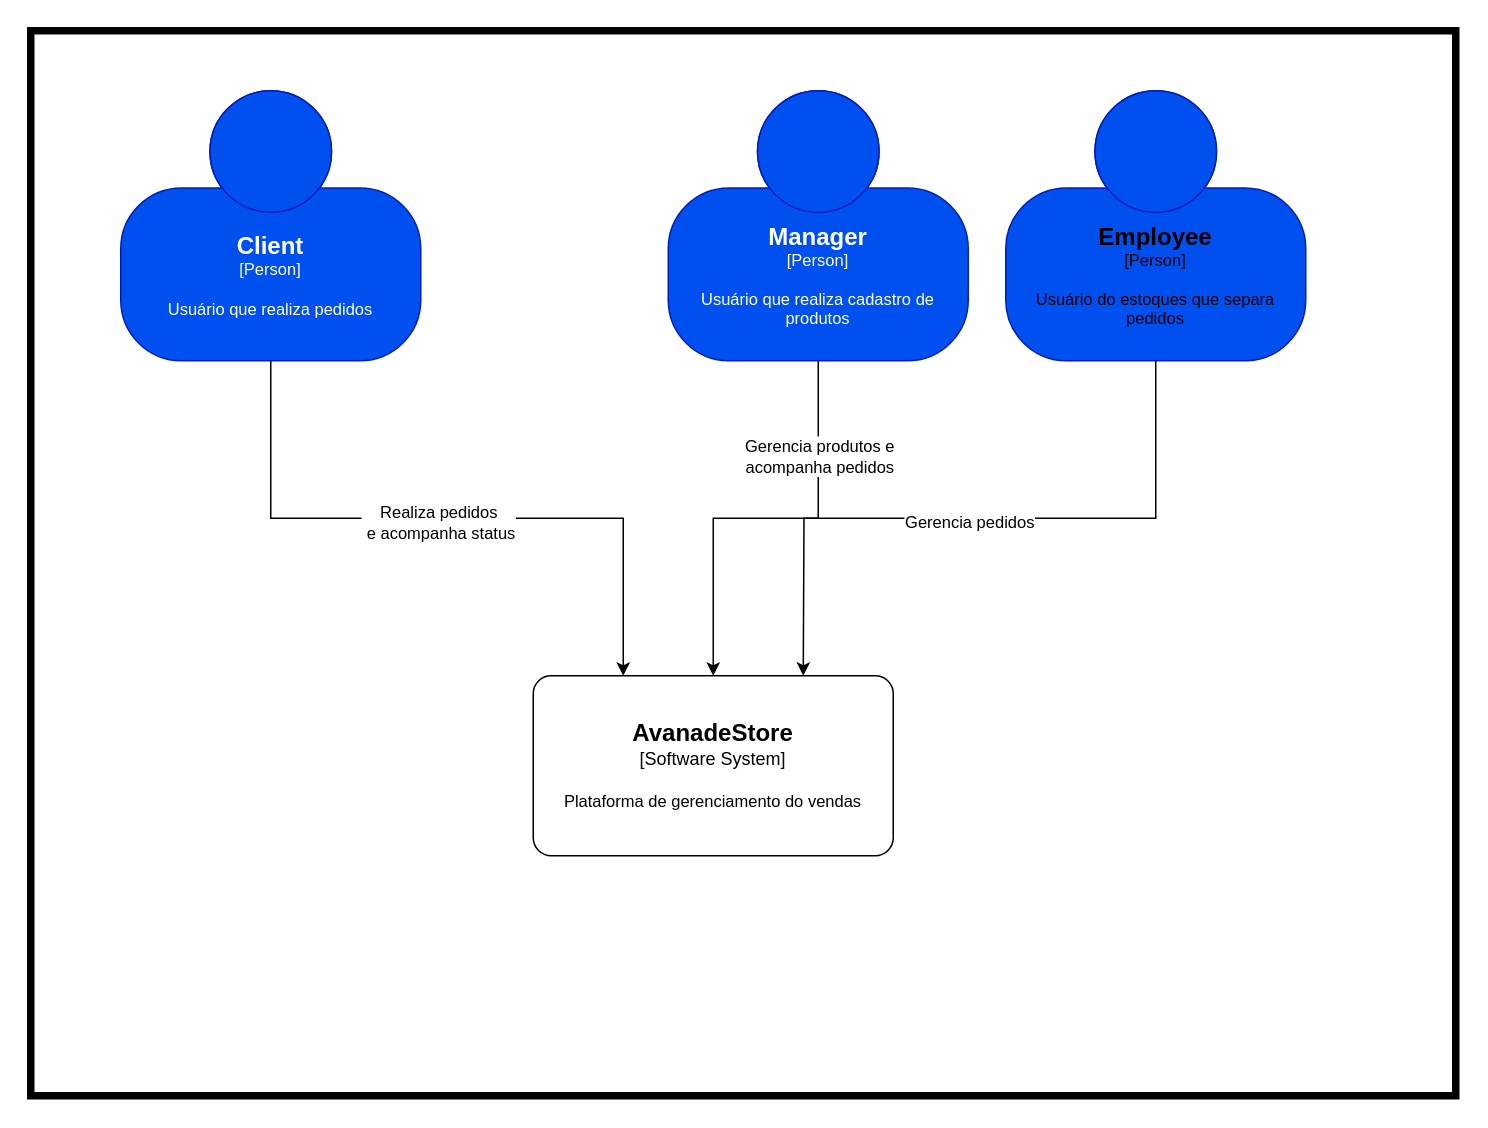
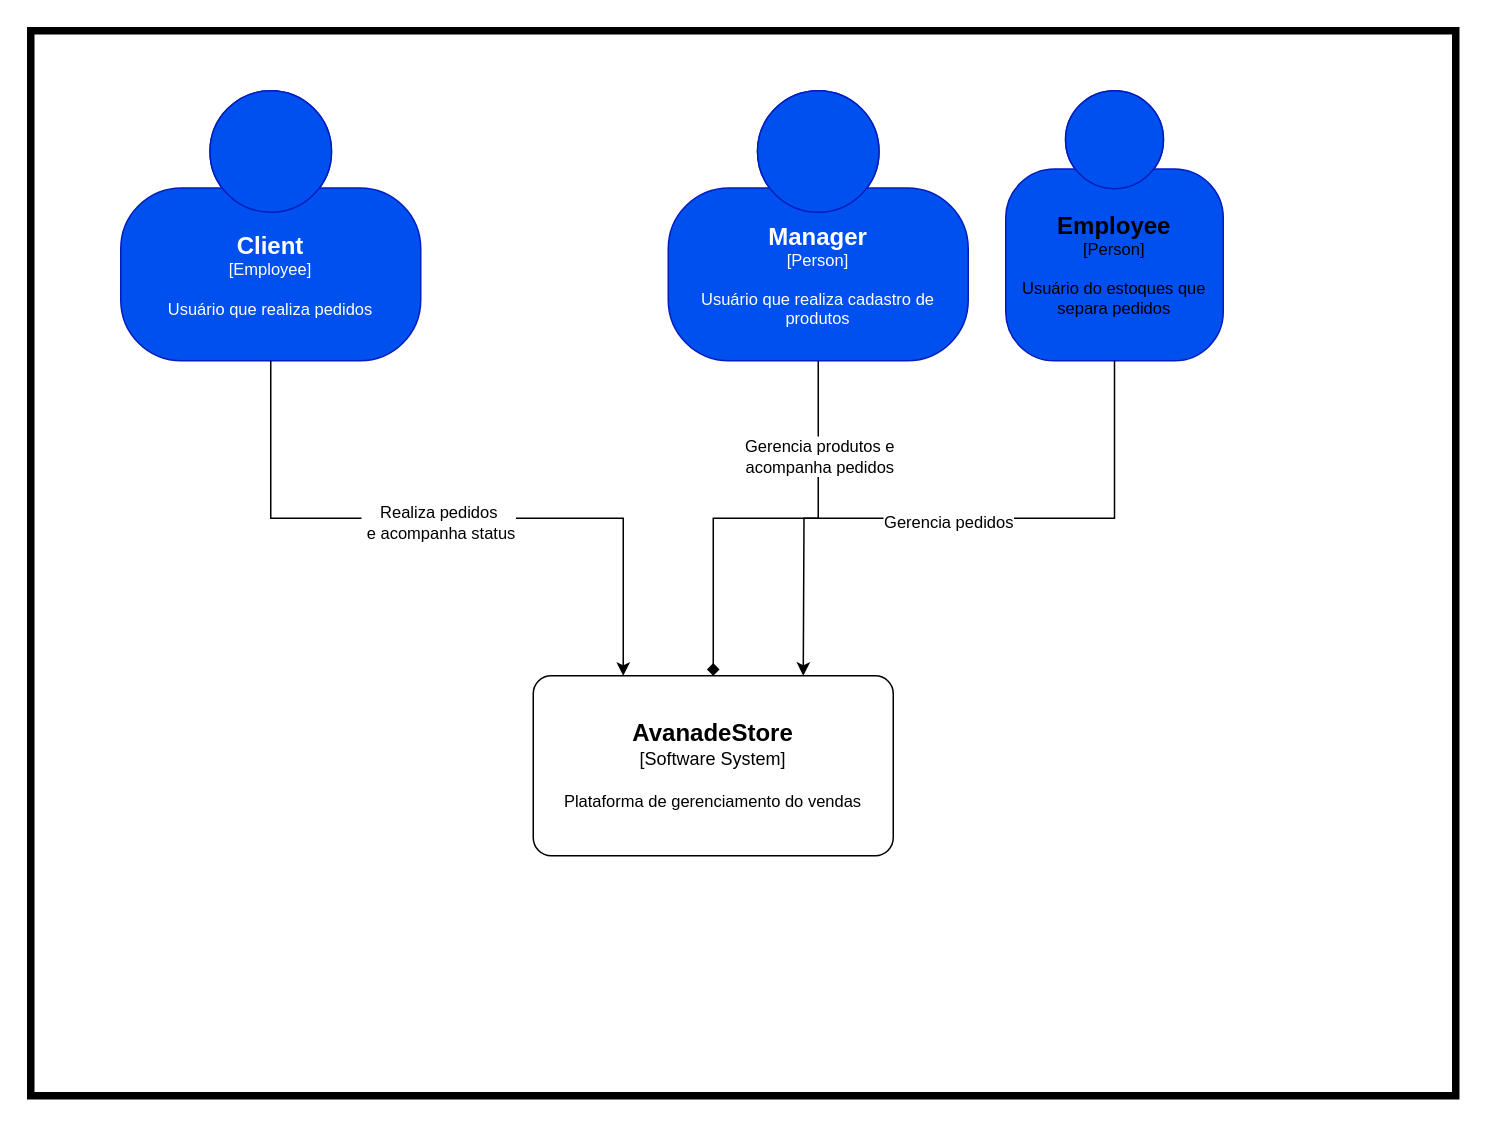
- <mxCell id="7" value="&lt;font style=&quot;font-size: 16px&quot;&gt;&lt;b&gt;Employee&lt;/b&gt;&lt;/font&gt;&lt;div&gt;[Person]&lt;/div&gt;&lt;br&gt;&lt;div&gt;&lt;font style=&quot;font-size: 11px&quot;&gt;&lt;font&gt;Usuário do estoques que separa pedidos &lt;/font&gt;&lt;/font&gt;&lt;/div&gt;" style="html=1;fontSize=11;dashed=0;whiteSpace=wrap;fillColor=light-dark(#0050EF,#003366);strokeColor=#001DBC;fontColor=default;shape=mxgraph.c4.person2;align=center;metaEdit=1;points=[[0.5,0,0],[1,0.5,0],[1,0.75,0],[0.75,1,0],[0.5,1,0],[0.25,1,0],[0,0.75,0],[0,0.5,0]];resizable=0;labelBackgroundColor=none;" parent="1" vertex="1"><mxGeometry x="670" y="60" width="200" height="180" as="geometry" /></mxCell>
+ <mxCell id="7" value="&lt;font style=&quot;font-size: 16px&quot;&gt;&lt;b&gt;Employee&lt;/b&gt;&lt;/font&gt;&lt;div&gt;[Person]&lt;/div&gt;&lt;br&gt;&lt;div&gt;&lt;font style=&quot;font-size: 11px&quot;&gt;&lt;font&gt;Usuário do estoques que separa pedidos &lt;/font&gt;&lt;/font&gt;&lt;/div&gt;" style="html=1;fontSize=11;dashed=0;whiteSpace=wrap;fillColor=light-dark(#0050EF,#003366);strokeColor=#001DBC;fontColor=default;shape=mxgraph.c4.person2;align=center;metaEdit=1;points=[[0.5,0,0],[1,0.5,0],[1,0.75,0],[0.75,1,0],[0.5,1,0],[0.25,1,0],[0,0.75,0],[0,0.5,0]];resizable=0;labelBackgroundColor=none;" parent="1" vertex="1"><mxGeometry x="670" y="60" width="145" height="180" as="geometry" /></mxCell>
- <mxCell id="3" value="&lt;font style=&quot;font-size: 16px&quot;&gt;&lt;b&gt;Client&lt;/b&gt;&lt;/font&gt;&lt;div&gt;[Person]&lt;/div&gt;&lt;br&gt;&lt;div&gt;&lt;font style=&quot;font-size: 11px&quot;&gt;&lt;font&gt;Usuário que realiza pedidos&lt;/font&gt;&lt;/font&gt;&lt;/div&gt;" style="html=1;fontSize=11;dashed=0;whiteSpace=wrap;fillColor=light-dark(#0050EF,#003366);strokeColor=#001DBC;fontColor=light-dark(#FFFFFF,#FFFFFF);shape=mxgraph.c4.person2;align=center;metaEdit=1;points=[[0.5,0,0],[1,0.5,0],[1,0.75,0],[0.75,1,0],[0.5,1,0],[0.25,1,0],[0,0.75,0],[0,0.5,0]];resizable=0;labelBackgroundColor=none;" parent="1" vertex="1"><mxGeometry x="80" y="60" width="200" height="180" as="geometry" /></mxCell>
+ <mxCell id="3" value="&lt;font style=&quot;font-size: 16px&quot;&gt;&lt;b&gt;Client&lt;/b&gt;&lt;/font&gt;&lt;div&gt;[Employee]&lt;/div&gt;&lt;br&gt;&lt;div&gt;&lt;font style=&quot;font-size: 11px&quot;&gt;&lt;font&gt;Usuário que realiza pedidos&lt;/font&gt;&lt;/font&gt;&lt;/div&gt;" style="html=1;fontSize=11;dashed=0;whiteSpace=wrap;fillColor=light-dark(#0050EF,#003366);strokeColor=#001DBC;fontColor=light-dark(#FFFFFF,#FFFFFF);shape=mxgraph.c4.person2;align=center;metaEdit=1;points=[[0.5,0,0],[1,0.5,0],[1,0.75,0],[0.75,1,0],[0.5,1,0],[0.25,1,0],[0,0.75,0],[0,0.5,0]];resizable=0;labelBackgroundColor=none;" parent="1" vertex="1"><mxGeometry x="80" y="60" width="200" height="180" as="geometry" /></mxCell>
- <mxCell id="4" style="edgeStyle=orthogonalEdgeStyle;rounded=0;orthogonalLoop=1;jettySize=auto;html=1;" parent="1" source="6" target="8" edge="1"><mxGeometry relative="1" as="geometry" /></mxCell>
+ <mxCell id="4" style="edgeStyle=orthogonalEdgeStyle;rounded=0;orthogonalLoop=1;jettySize=auto;html=1;endArrow=diamond;" parent="1" source="6" target="8" edge="1"><mxGeometry relative="1" as="geometry" /></mxCell>
